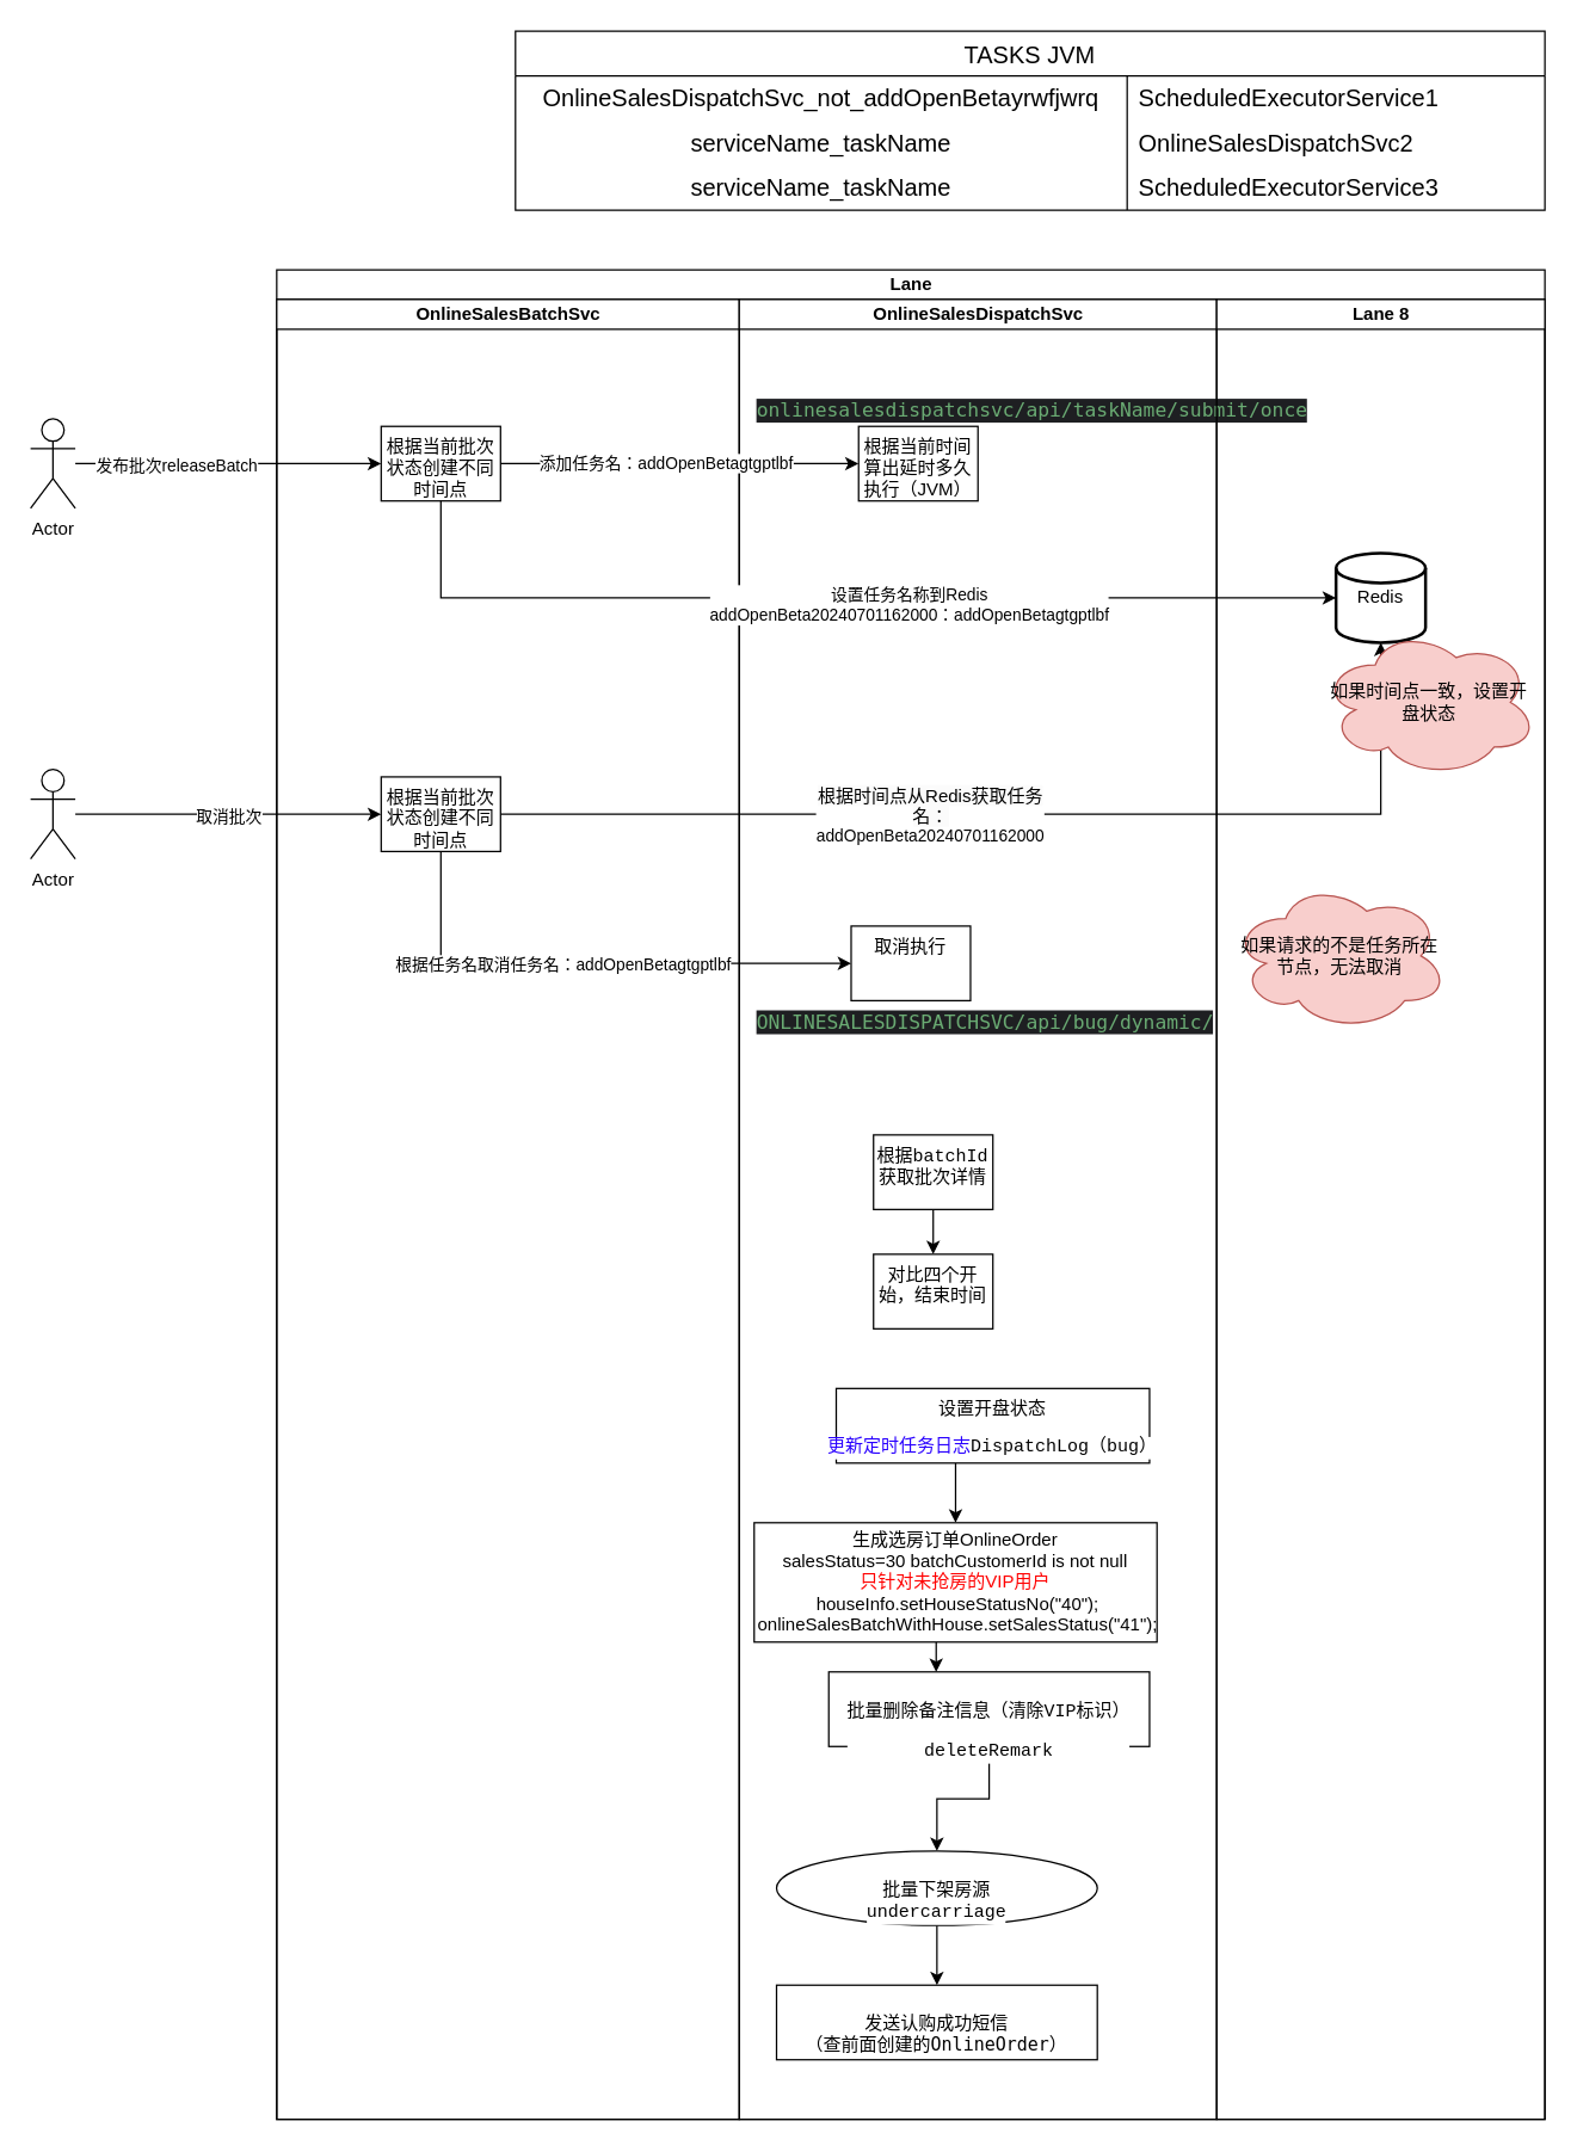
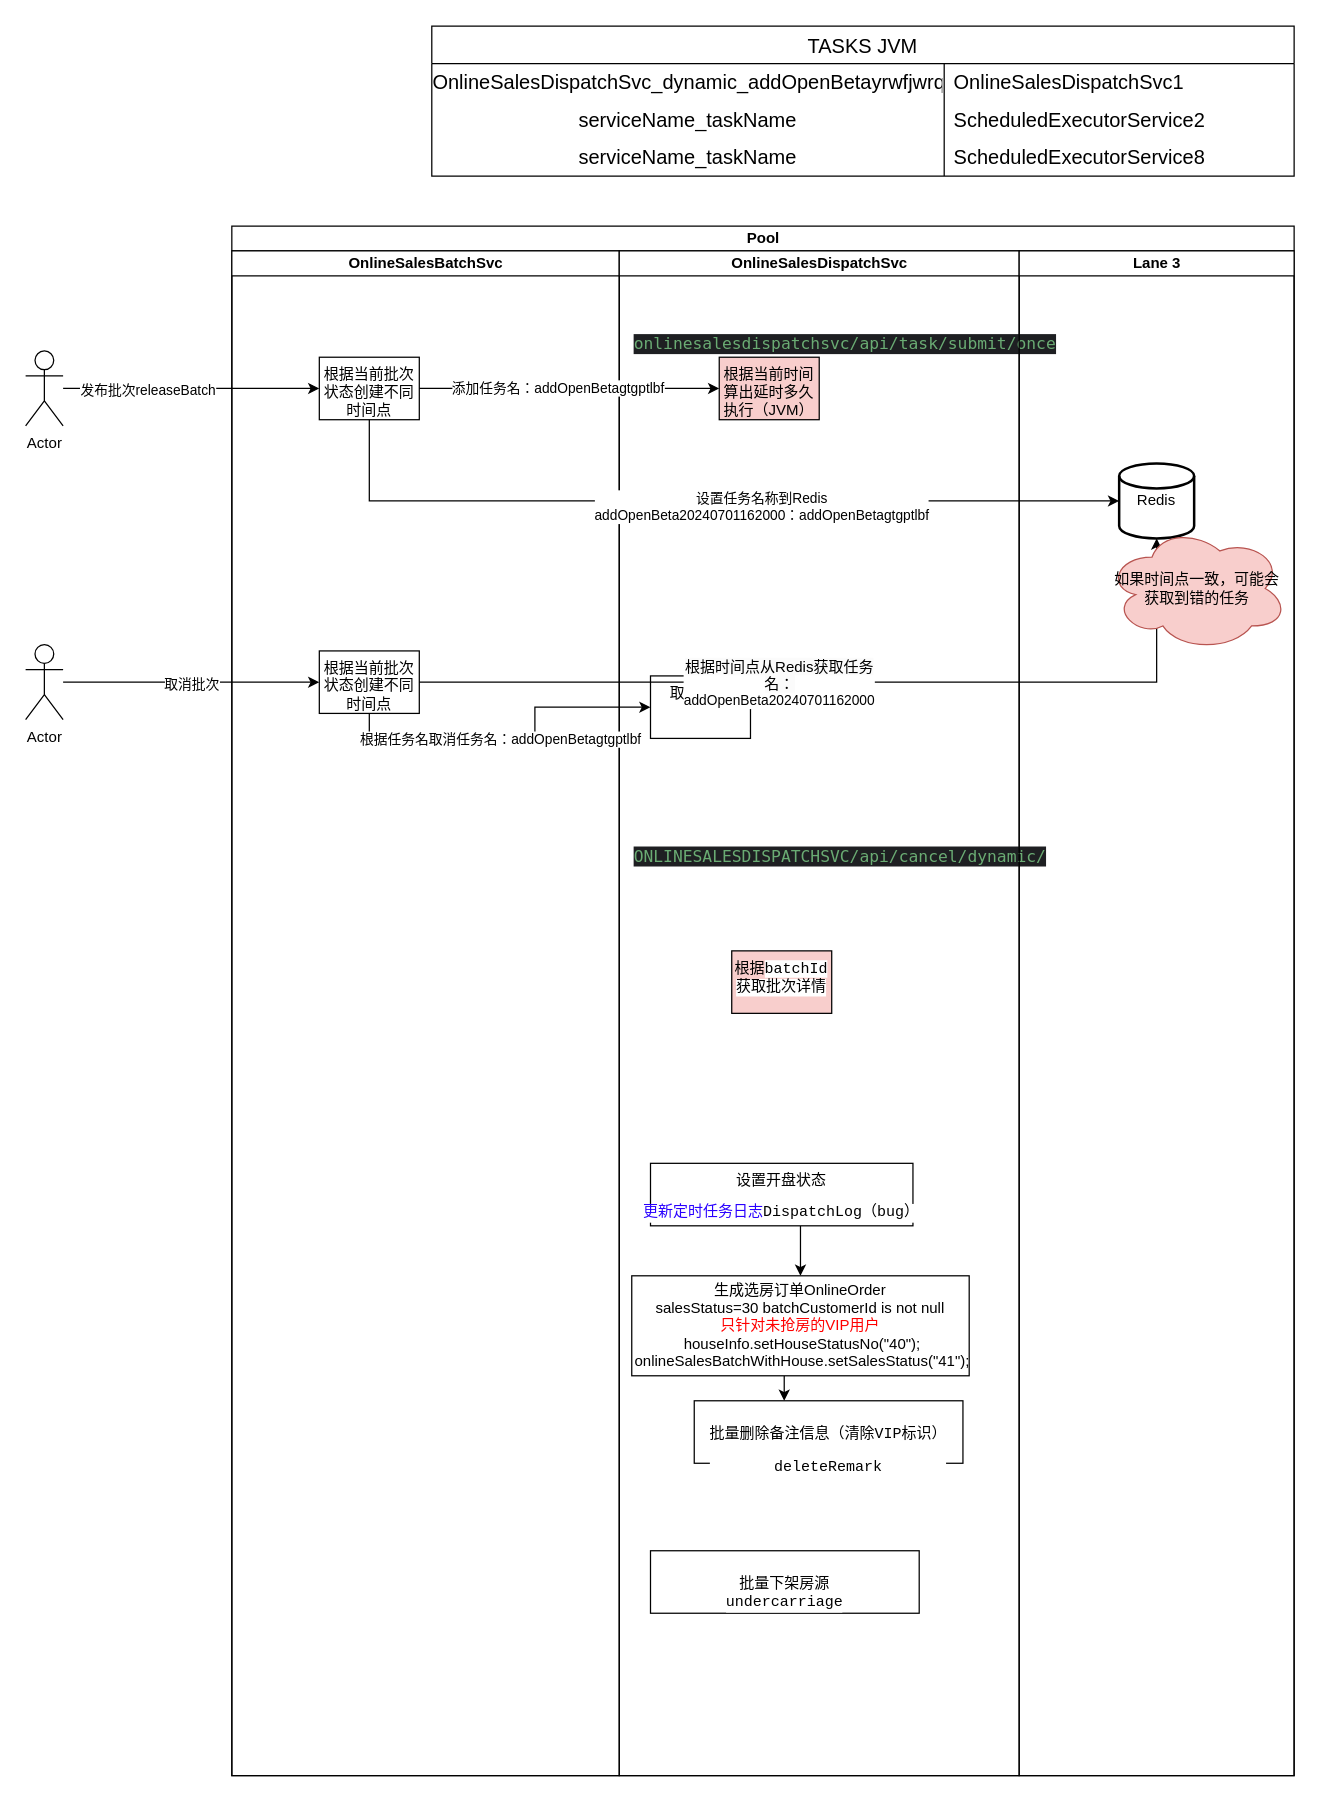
- <mxCell id="45" value="OnlineSalesDispatchSvc_not_addOpenBetayrwfjwrq" style="shape=partialRectangle;html=1;whiteSpace=wrap;connectable=0;fillColor=none;top=0;left=0;bottom=0;right=0;overflow=hidden;pointerEvents=1;strokeColor=inherit;fontSize=16;" vertex="1" parent="44"><mxGeometry width="410" height="30" as="geometry"><mxRectangle width="410" height="30" as="alternateBounds" /></mxGeometry></mxCell>
+ <mxCell id="45" value="OnlineSalesDispatchSvc_dynamic_addOpenBetayrwfjwrq" style="shape=partialRectangle;html=1;whiteSpace=wrap;connectable=0;fillColor=none;top=0;left=0;bottom=0;right=0;overflow=hidden;pointerEvents=1;strokeColor=inherit;fontSize=16;" vertex="1" parent="44"><mxGeometry width="410" height="30" as="geometry"><mxRectangle width="410" height="30" as="alternateBounds" /></mxGeometry></mxCell>
- <mxCell id="46" value="ScheduledExecutorService1" style="shape=partialRectangle;html=1;whiteSpace=wrap;connectable=0;fillColor=none;top=0;left=0;bottom=0;right=0;align=left;spacingLeft=6;overflow=hidden;strokeColor=inherit;fontSize=16;" vertex="1" parent="44"><mxGeometry x="410" width="280" height="30" as="geometry"><mxRectangle width="280" height="30" as="alternateBounds" /></mxGeometry></mxCell>
+ <mxCell id="46" value="OnlineSalesDispatchSvc1" style="shape=partialRectangle;html=1;whiteSpace=wrap;connectable=0;fillColor=none;top=0;left=0;bottom=0;right=0;align=left;spacingLeft=6;overflow=hidden;strokeColor=inherit;fontSize=16;" vertex="1" parent="44"><mxGeometry x="410" width="280" height="30" as="geometry"><mxRectangle width="280" height="30" as="alternateBounds" /></mxGeometry></mxCell>
- <mxCell id="49" value="OnlineSalesDispatchSvc2" style="shape=partialRectangle;html=1;whiteSpace=wrap;connectable=0;fillColor=none;top=0;left=0;bottom=0;right=0;align=left;spacingLeft=6;overflow=hidden;strokeColor=inherit;fontSize=16;" vertex="1" parent="47"><mxGeometry x="410" width="280" height="30" as="geometry"><mxRectangle width="280" height="30" as="alternateBounds" /></mxGeometry></mxCell>
+ <mxCell id="49" value="ScheduledExecutorService2" style="shape=partialRectangle;html=1;whiteSpace=wrap;connectable=0;fillColor=none;top=0;left=0;bottom=0;right=0;align=left;spacingLeft=6;overflow=hidden;strokeColor=inherit;fontSize=16;" vertex="1" parent="47"><mxGeometry x="410" width="280" height="30" as="geometry"><mxRectangle width="280" height="30" as="alternateBounds" /></mxGeometry></mxCell>
- <mxCell id="52" value="ScheduledExecutorService3" style="shape=partialRectangle;html=1;whiteSpace=wrap;connectable=0;fillColor=none;top=0;left=0;bottom=0;right=0;align=left;spacingLeft=6;overflow=hidden;strokeColor=inherit;fontSize=16;" vertex="1" parent="50"><mxGeometry x="410" width="280" height="30" as="geometry"><mxRectangle width="280" height="30" as="alternateBounds" /></mxGeometry></mxCell>
+ <mxCell id="52" value="ScheduledExecutorService8" style="shape=partialRectangle;html=1;whiteSpace=wrap;connectable=0;fillColor=none;top=0;left=0;bottom=0;right=0;align=left;spacingLeft=6;overflow=hidden;strokeColor=inherit;fontSize=16;" vertex="1" parent="50"><mxGeometry x="410" width="280" height="30" as="geometry"><mxRectangle width="280" height="30" as="alternateBounds" /></mxGeometry></mxCell>
- <mxCell id="8" value="Lane" style="swimlane;childLayout=stackLayout;resizeParent=1;resizeParentMax=0;startSize=20;html=1;" parent="1" vertex="1"><mxGeometry x="185" y="180" width="850" height="1240" as="geometry" /></mxCell>
+ <mxCell id="8" value="Pool" style="swimlane;childLayout=stackLayout;resizeParent=1;resizeParentMax=0;startSize=20;html=1;" parent="1" vertex="1"><mxGeometry x="185" y="180" width="850" height="1240" as="geometry" /></mxCell>
- <mxCell id="29" value="Lane 8" style="swimlane;startSize=20;html=1;" parent="8" vertex="1"><mxGeometry x="630" y="20" width="220" height="1220" as="geometry" /></mxCell>
+ <mxCell id="29" value="Lane 3" style="swimlane;startSize=20;html=1;" parent="8" vertex="1"><mxGeometry x="630" y="20" width="220" height="1220" as="geometry" /></mxCell>
- <mxCell id="15" value="&lt;div style=&quot;background-color:#1e1f22;color:#bcbec4;font-family:'JetBrains Mono',monospace;font-size:9.8pt;white-space:pre;&quot;&gt;&lt;span style=&quot;color:#6aab73;&quot;&gt;onlinesalesdispatchsvc/api/taskName/submit/once&lt;/span&gt;&lt;/div&gt;" style="text;whiteSpace=wrap;html=1;" vertex="1" parent="12"><mxGeometry x="10" y="60" width="310" height="40" as="geometry" /></mxCell>
+ <mxCell id="15" value="&lt;div style=&quot;background-color:#1e1f22;color:#bcbec4;font-family:'JetBrains Mono',monospace;font-size:9.8pt;white-space:pre;&quot;&gt;&lt;span style=&quot;color:#6aab73;&quot;&gt;onlinesalesdispatchsvc/api/task/submit/once&lt;/span&gt;&lt;/div&gt;" style="text;whiteSpace=wrap;html=1;" vertex="1" parent="12"><mxGeometry x="10" y="60" width="310" height="40" as="geometry" /></mxCell>
- <mxCell id="13" value="根据当前时间算出延时多久执行（JVM）" style="whiteSpace=wrap;html=1;verticalAlign=top;" parent="12" vertex="1"><mxGeometry x="80" y="85" width="80" height="50" as="geometry" /></mxCell>
+ <mxCell id="13" value="根据当前时间算出延时多久执行（JVM）" style="whiteSpace=wrap;html=1;verticalAlign=top;fillColor=#f8cecc;" parent="12" vertex="1"><mxGeometry x="80" y="85" width="80" height="50" as="geometry" /></mxCell>
- <mxCell id="40" value="如果时间点一致，设置开盘状态" style="ellipse;shape=cloud;whiteSpace=wrap;html=1;fillColor=#f8cecc;strokeColor=#b85450;" parent="1" vertex="1"><mxGeometry x="885" y="420" width="145" height="100" as="geometry" /></mxCell>
+ <mxCell id="40" value="如果时间点一致，可能会获取到错的任务" style="ellipse;shape=cloud;whiteSpace=wrap;html=1;fillColor=#f8cecc;strokeColor=#b85450;" parent="1" vertex="1"><mxGeometry x="885" y="420" width="145" height="100" as="geometry" /></mxCell>
- <mxCell id="31" value="如果请求的不是任务所在节点，无法取消" style="ellipse;shape=cloud;whiteSpace=wrap;html=1;fillColor=#f8cecc;strokeColor=#b85450;" vertex="1" parent="29"><mxGeometry x="10" y="390" width="145" height="100" as="geometry" /></mxCell>
- <mxCell id="14" value="取消执行" style="whiteSpace=wrap;html=1;verticalAlign=top;" parent="12" vertex="1"><mxGeometry x="75" y="420" width="80" height="50" as="geometry" /></mxCell>
+ <mxCell id="14" value="取消执行" style="whiteSpace=wrap;html=1;verticalAlign=top;" parent="12" vertex="1"><mxGeometry x="25" y="340" width="80" height="50" as="geometry" /></mxCell>
- <mxCell id="16" value="&lt;div style=&quot;background-color:#1e1f22;color:#bcbec4;font-family:'JetBrains Mono',monospace;font-size:9.8pt;white-space:pre;&quot;&gt;&lt;span style=&quot;color:#6aab73;&quot;&gt;ONLINESALESDISPATCHSVC/api/bug/dynamic/&lt;/span&gt;&lt;/div&gt;" style="text;whiteSpace=wrap;html=1;" vertex="1" parent="12"><mxGeometry x="10" y="470" width="310" height="40" as="geometry" /></mxCell>
+ <mxCell id="16" value="&lt;div style=&quot;background-color:#1e1f22;color:#bcbec4;font-family:'JetBrains Mono',monospace;font-size:9.8pt;white-space:pre;&quot;&gt;&lt;span style=&quot;color:#6aab73;&quot;&gt;ONLINESALESDISPATCHSVC/api/cancel/dynamic/&lt;/span&gt;&lt;/div&gt;" style="text;whiteSpace=wrap;html=1;" vertex="1" parent="12"><mxGeometry x="10" y="470" width="310" height="40" as="geometry" /></mxCell>
- <mxCell id="18" value="根据&lt;span style=&quot;background-color: rgb(255, 255, 255); font-family: Consolas, courier;&quot;&gt;batchId获取批次详情&lt;/span&gt;" style="whiteSpace=wrap;html=1;verticalAlign=top;" vertex="1" parent="12"><mxGeometry x="90.0" y="560" width="80" height="50" as="geometry" /></mxCell>
+ <mxCell id="18" value="根据&lt;span style=&quot;background-color: rgb(255, 255, 255); font-family: Consolas, courier;&quot;&gt;batchId获取批次详情&lt;/span&gt;" style="whiteSpace=wrap;html=1;verticalAlign=top;fillColor=#f8cecc;" vertex="1" parent="12"><mxGeometry x="90.0" y="560" width="80" height="50" as="geometry" /></mxCell>
- <mxCell id="17" value="" style="edgeStyle=orthogonalEdgeStyle;rounded=0;orthogonalLoop=1;jettySize=auto;html=1;" edge="1" parent="12" source="18" target="19"><mxGeometry relative="1" as="geometry" /></mxCell>
- <mxCell id="19" value="对比四个开始，结束时间" style="whiteSpace=wrap;html=1;verticalAlign=top;" vertex="1" parent="12"><mxGeometry x="90.0" y="640" width="80" height="50" as="geometry" /></mxCell>
- <mxCell id="21" value="设置开盘状态&lt;div&gt;&lt;pre style=&quot;font-family: &amp;quot;Consolas&amp;quot;, courier; background: #ffffff&quot;&gt;&lt;span style=&quot;color: #2900ff;&quot;&gt;更新定时任务日志&lt;/span&gt;DispatchLog（bug）&lt;/pre&gt;&lt;/div&gt;" style="whiteSpace=wrap;html=1;verticalAlign=top;" vertex="1" parent="12"><mxGeometry x="65" y="730" width="210" height="50" as="geometry" /></mxCell>
+ <mxCell id="21" value="设置开盘状态&lt;div&gt;&lt;pre style=&quot;font-family: &amp;quot;Consolas&amp;quot;, courier; background: #ffffff&quot;&gt;&lt;span style=&quot;color: #2900ff;&quot;&gt;更新定时任务日志&lt;/span&gt;DispatchLog（bug）&lt;/pre&gt;&lt;/div&gt;" style="whiteSpace=wrap;html=1;verticalAlign=top;" vertex="1" parent="12"><mxGeometry x="25" y="730" width="210" height="50" as="geometry" /></mxCell>
- <mxCell id="22" value="" style="edgeStyle=orthogonalEdgeStyle;rounded=0;orthogonalLoop=1;jettySize=auto;html=1;" edge="1" parent="12" source="23" target="25"><mxGeometry relative="1" as="geometry" /></mxCell>
- <mxCell id="25" value="&lt;pre style=&quot;background: rgb(255, 255, 255);&quot;&gt;&lt;font face=&quot;Consolas, courier&quot;&gt;批量下架房源&lt;br&gt;undercarriage&lt;/font&gt;&lt;/pre&gt;" style="ellipse;whiteSpace=wrap;html=1;verticalAlign=top;align=center;" vertex="1" parent="12"><mxGeometry x="25" y="1040" width="215" height="50" as="geometry" /></mxCell>
+ <mxCell id="25" value="&lt;pre style=&quot;background: rgb(255, 255, 255);&quot;&gt;&lt;font face=&quot;Consolas, courier&quot;&gt;批量下架房源&lt;br&gt;undercarriage&lt;/font&gt;&lt;/pre&gt;" style="whiteSpace=wrap;html=1;verticalAlign=top;align=center;" vertex="1" parent="12"><mxGeometry x="25" y="1040" width="215" height="50" as="geometry" /></mxCell>
- <mxCell id="24" value="" style="edgeStyle=orthogonalEdgeStyle;rounded=0;orthogonalLoop=1;jettySize=auto;html=1;" edge="1" parent="12" source="25" target="26"><mxGeometry relative="1" as="geometry" /></mxCell>
- <mxCell id="26" value="&lt;pre style=&quot;background: rgb(255, 255, 255);&quot;&gt;发送认购成功短信&lt;br&gt;（查前面创建的OnlineOrder）&lt;/pre&gt;" style="whiteSpace=wrap;html=1;verticalAlign=top;" vertex="1" parent="12"><mxGeometry x="25" y="1130" width="215" height="50" as="geometry" /></mxCell>
